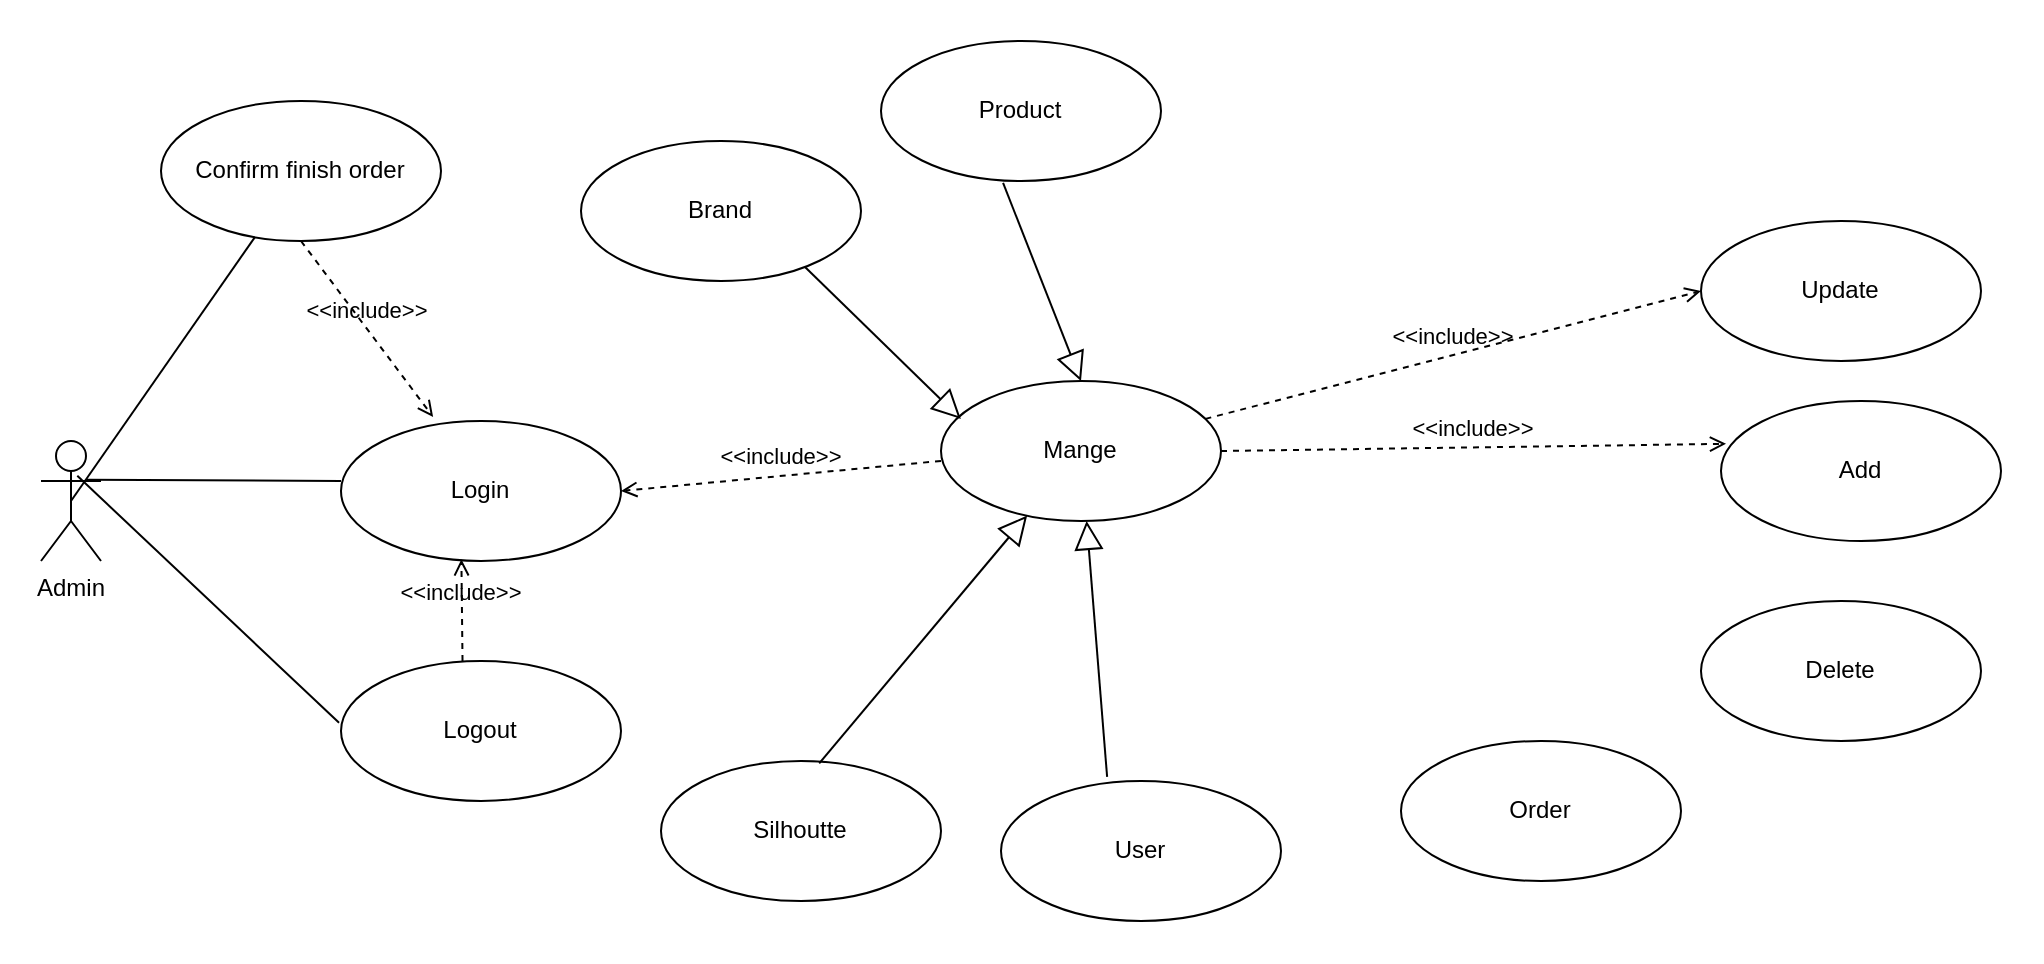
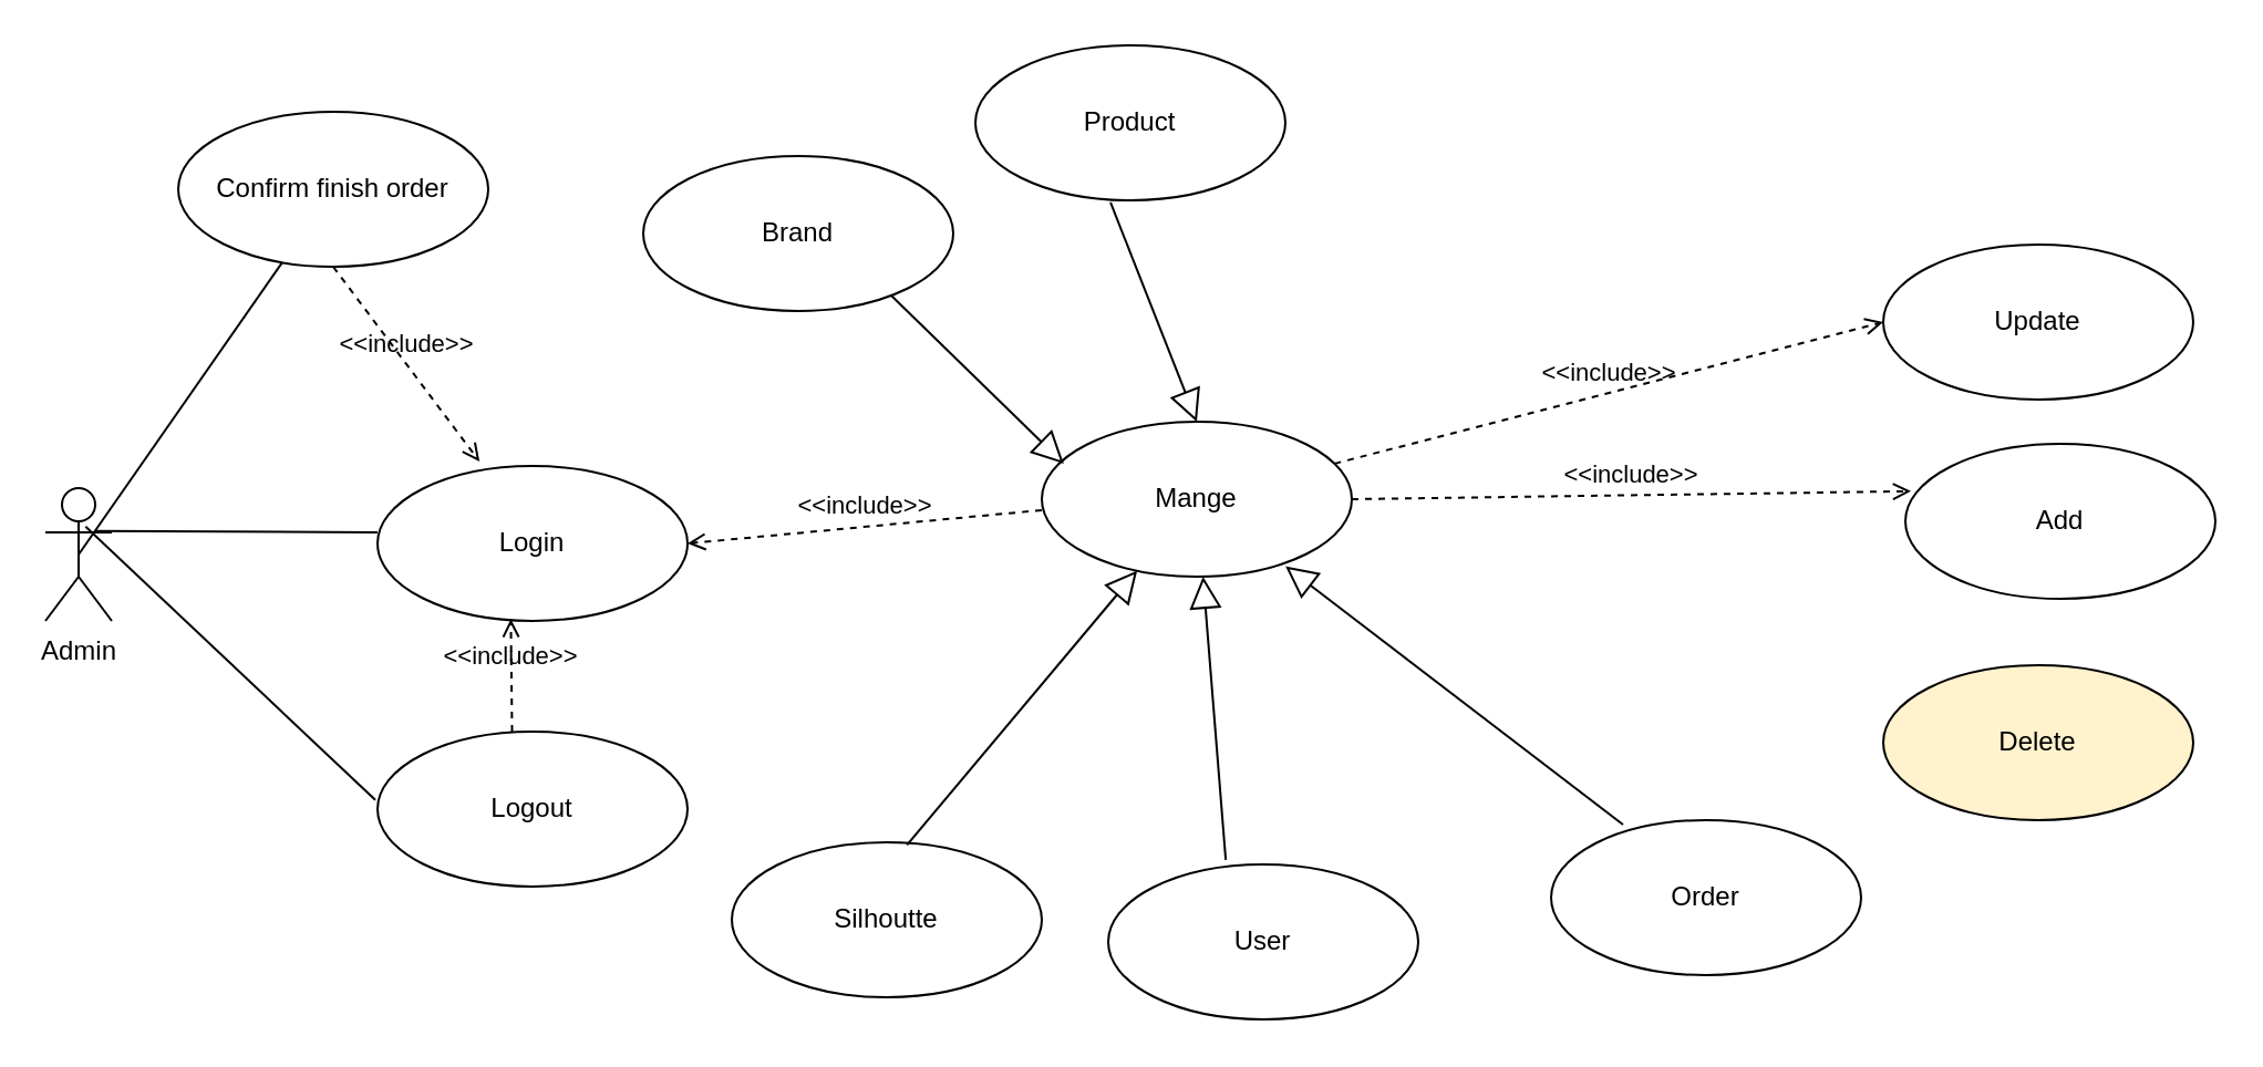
+ <mxCell id="20" value="" style="edgeStyle=none;html=1;endArrow=block;endFill=0;endSize=12;verticalAlign=bottom;rounded=0;entryX=0.786;entryY=0.933;entryDx=0;entryDy=0;entryPerimeter=0;exitX=0.232;exitY=0.029;exitDx=0;exitDy=0;exitPerimeter=0;" parent="1" source="19" target="6" edge="1"><mxGeometry width="160" relative="1" as="geometry"><mxPoint x="580" y="330" as="sourcePoint" /><mxPoint x="740" y="330" as="targetPoint" /></mxGeometry></mxCell>
- <mxCell id="10" value="Delete" style="ellipse;whiteSpace=wrap;html=1;" parent="1" vertex="1"><mxGeometry x="850" y="300" width="140" height="70" as="geometry" /></mxCell>
+ <mxCell id="10" value="Delete" style="ellipse;whiteSpace=wrap;html=1;fillColor=#fff2cc;" parent="1" vertex="1"><mxGeometry x="850" y="300" width="140" height="70" as="geometry" /></mxCell>
